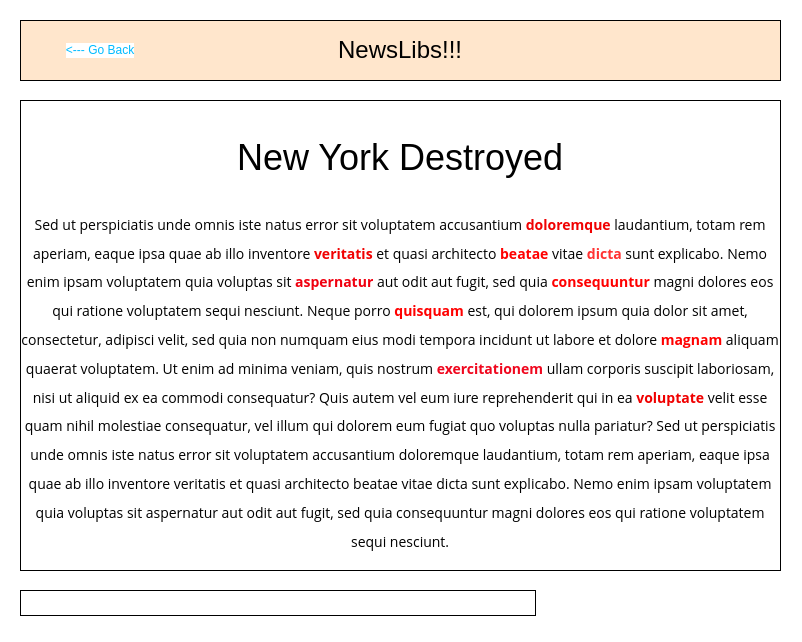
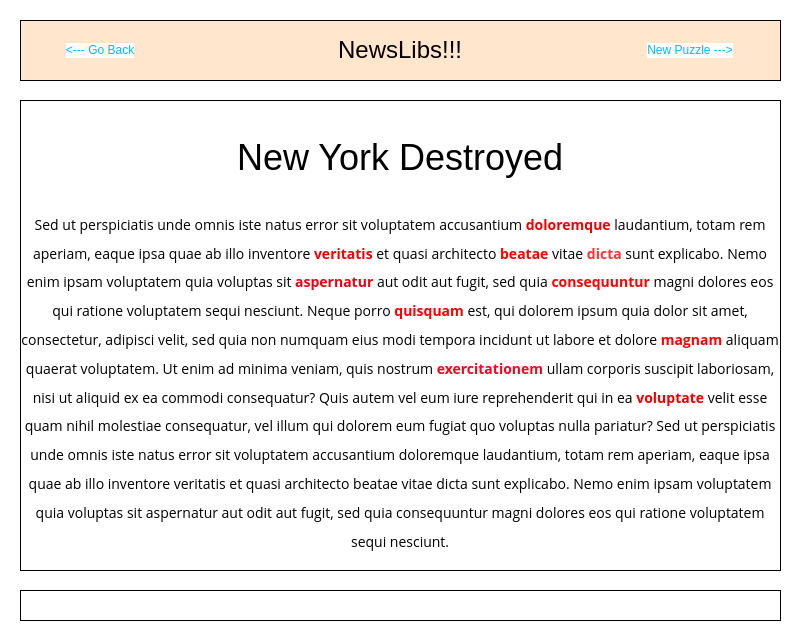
+ <mxCell id="6" value="New Puzzle ---&amp;gt;" style="text;html=1;strokeColor=none;fillColor=none;align=center;verticalAlign=middle;whiteSpace=wrap;rounded=0;labelBackgroundColor=default;fontColor=#00BBFF;" vertex="1" parent="1"><mxGeometry x="620" y="35" width="140" height="30" as="geometry" /></mxCell>
- <mxCell id="4" value="&lt;font color=&quot;#ffffff&quot;&gt;Copyright 2023 Group 9&lt;/font&gt;" style="rounded=0;whiteSpace=wrap;html=1;labelBackgroundColor=default;fontColor=#F0071E;" vertex="1" parent="1"><mxGeometry x="20" y="590" width="515" height="25" as="geometry" /></mxCell>
+ <mxCell id="4" value="&lt;font color=&quot;#ffffff&quot;&gt;Copyright 2023 Group 9&lt;/font&gt;" style="rounded=0;whiteSpace=wrap;html=1;labelBackgroundColor=default;fontColor=#F0071E;" vertex="1" parent="1"><mxGeometry x="20" y="590" width="760" height="30" as="geometry" /></mxCell>
